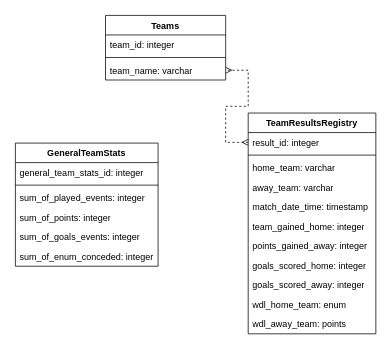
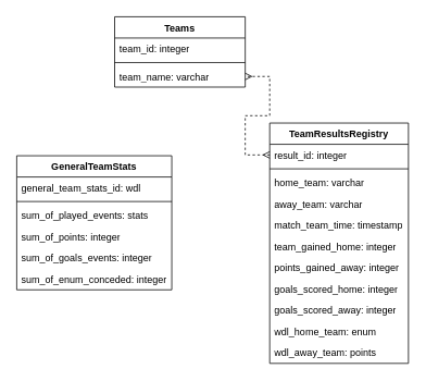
- <mxCell id="19" value="general_team_stats_id: integer" style="text;strokeColor=none;fillColor=none;align=left;verticalAlign=top;spacingLeft=4;spacingRight=4;overflow=hidden;rotatable=0;points=[[0,0.5],[1,0.5]];portConstraint=eastwest;whiteSpace=wrap;html=1;" vertex="1" parent="18"><mxGeometry y="26" width="190" height="26" as="geometry" /></mxCell>
+ <mxCell id="19" value="general_team_stats_id: wdl" style="text;strokeColor=none;fillColor=none;align=left;verticalAlign=top;spacingLeft=4;spacingRight=4;overflow=hidden;rotatable=0;points=[[0,0.5],[1,0.5]];portConstraint=eastwest;whiteSpace=wrap;html=1;" vertex="1" parent="18"><mxGeometry y="26" width="190" height="26" as="geometry" /></mxCell>
- <mxCell id="21" value="sum_of_played_events: integer" style="text;strokeColor=none;fillColor=none;align=left;verticalAlign=top;spacingLeft=4;spacingRight=4;overflow=hidden;rotatable=0;points=[[0,0.5],[1,0.5]];portConstraint=eastwest;whiteSpace=wrap;html=1;" vertex="1" parent="18"><mxGeometry y="60" width="190" height="26" as="geometry" /></mxCell>
+ <mxCell id="21" value="sum_of_played_events: stats" style="text;strokeColor=none;fillColor=none;align=left;verticalAlign=top;spacingLeft=4;spacingRight=4;overflow=hidden;rotatable=0;points=[[0,0.5],[1,0.5]];portConstraint=eastwest;whiteSpace=wrap;html=1;" vertex="1" parent="18"><mxGeometry y="60" width="190" height="26" as="geometry" /></mxCell>
- <mxCell id="11" value="match_date_time: timestamp" style="text;strokeColor=none;fillColor=none;align=left;verticalAlign=top;spacingLeft=4;spacingRight=4;overflow=hidden;rotatable=0;points=[[0,0.5],[1,0.5]];portConstraint=eastwest;whiteSpace=wrap;html=1;" vertex="1" parent="6"><mxGeometry y="112" width="170" height="26" as="geometry" /></mxCell>
+ <mxCell id="11" value="match_team_time: timestamp" style="text;strokeColor=none;fillColor=none;align=left;verticalAlign=top;spacingLeft=4;spacingRight=4;overflow=hidden;rotatable=0;points=[[0,0.5],[1,0.5]];portConstraint=eastwest;whiteSpace=wrap;html=1;" vertex="1" parent="6"><mxGeometry y="112" width="170" height="26" as="geometry" /></mxCell>
